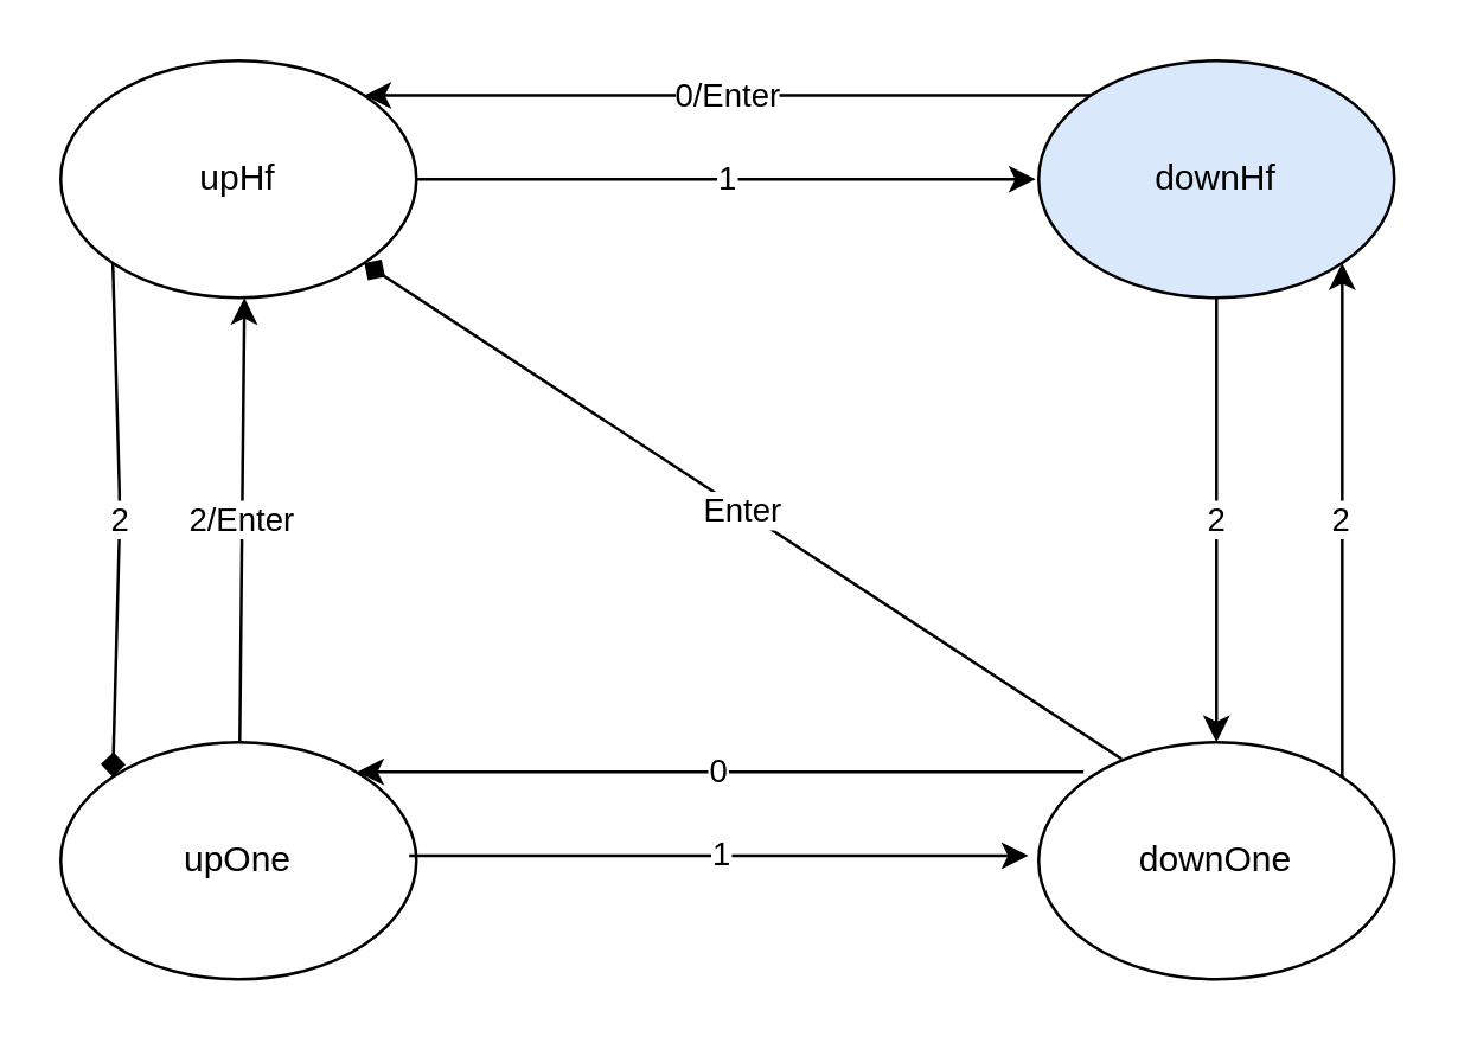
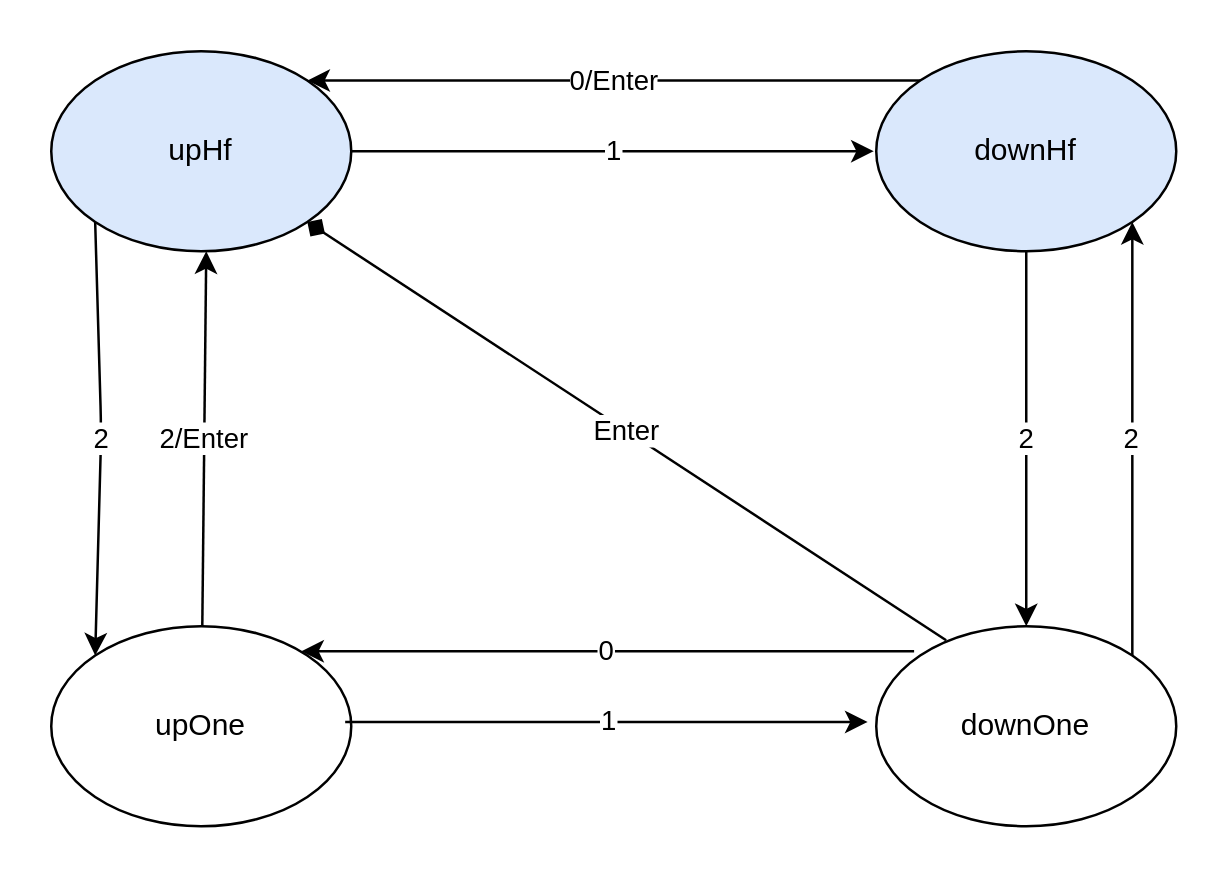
- <mxCell id="5" value="upHf" style="ellipse;whiteSpace=wrap;html=1;" vertex="1" parent="1"><mxGeometry x="20" y="20" width="120" height="80" as="geometry" /></mxCell>
+ <mxCell id="5" value="upHf" style="ellipse;whiteSpace=wrap;html=1;fillColor=#dae8fc;" vertex="1" parent="1"><mxGeometry x="20" y="20" width="120" height="80" as="geometry" /></mxCell>
- <mxCell id="13" value="2" style="endArrow=diamond;html=1;exitX=0;exitY=1;exitDx=0;exitDy=0;entryX=0;entryY=0;entryDx=0;entryDy=0;" edge="1" parent="1" source="5" target="3"><mxGeometry width="50" height="50" relative="1" as="geometry"><mxPoint x="40" y="101.72" as="sourcePoint" /><mxPoint x="40" y="251.72" as="targetPoint" /><Array as="points"><mxPoint x="40" y="171.72" /></Array></mxGeometry></mxCell>
+ <mxCell id="13" value="2" style="endArrow=classic;html=1;exitX=0;exitY=1;exitDx=0;exitDy=0;entryX=0;entryY=0;entryDx=0;entryDy=0;" edge="1" parent="1" source="5" target="3"><mxGeometry width="50" height="50" relative="1" as="geometry"><mxPoint x="40" y="101.72" as="sourcePoint" /><mxPoint x="40" y="251.72" as="targetPoint" /><Array as="points"><mxPoint x="40" y="171.72" /></Array></mxGeometry></mxCell>
